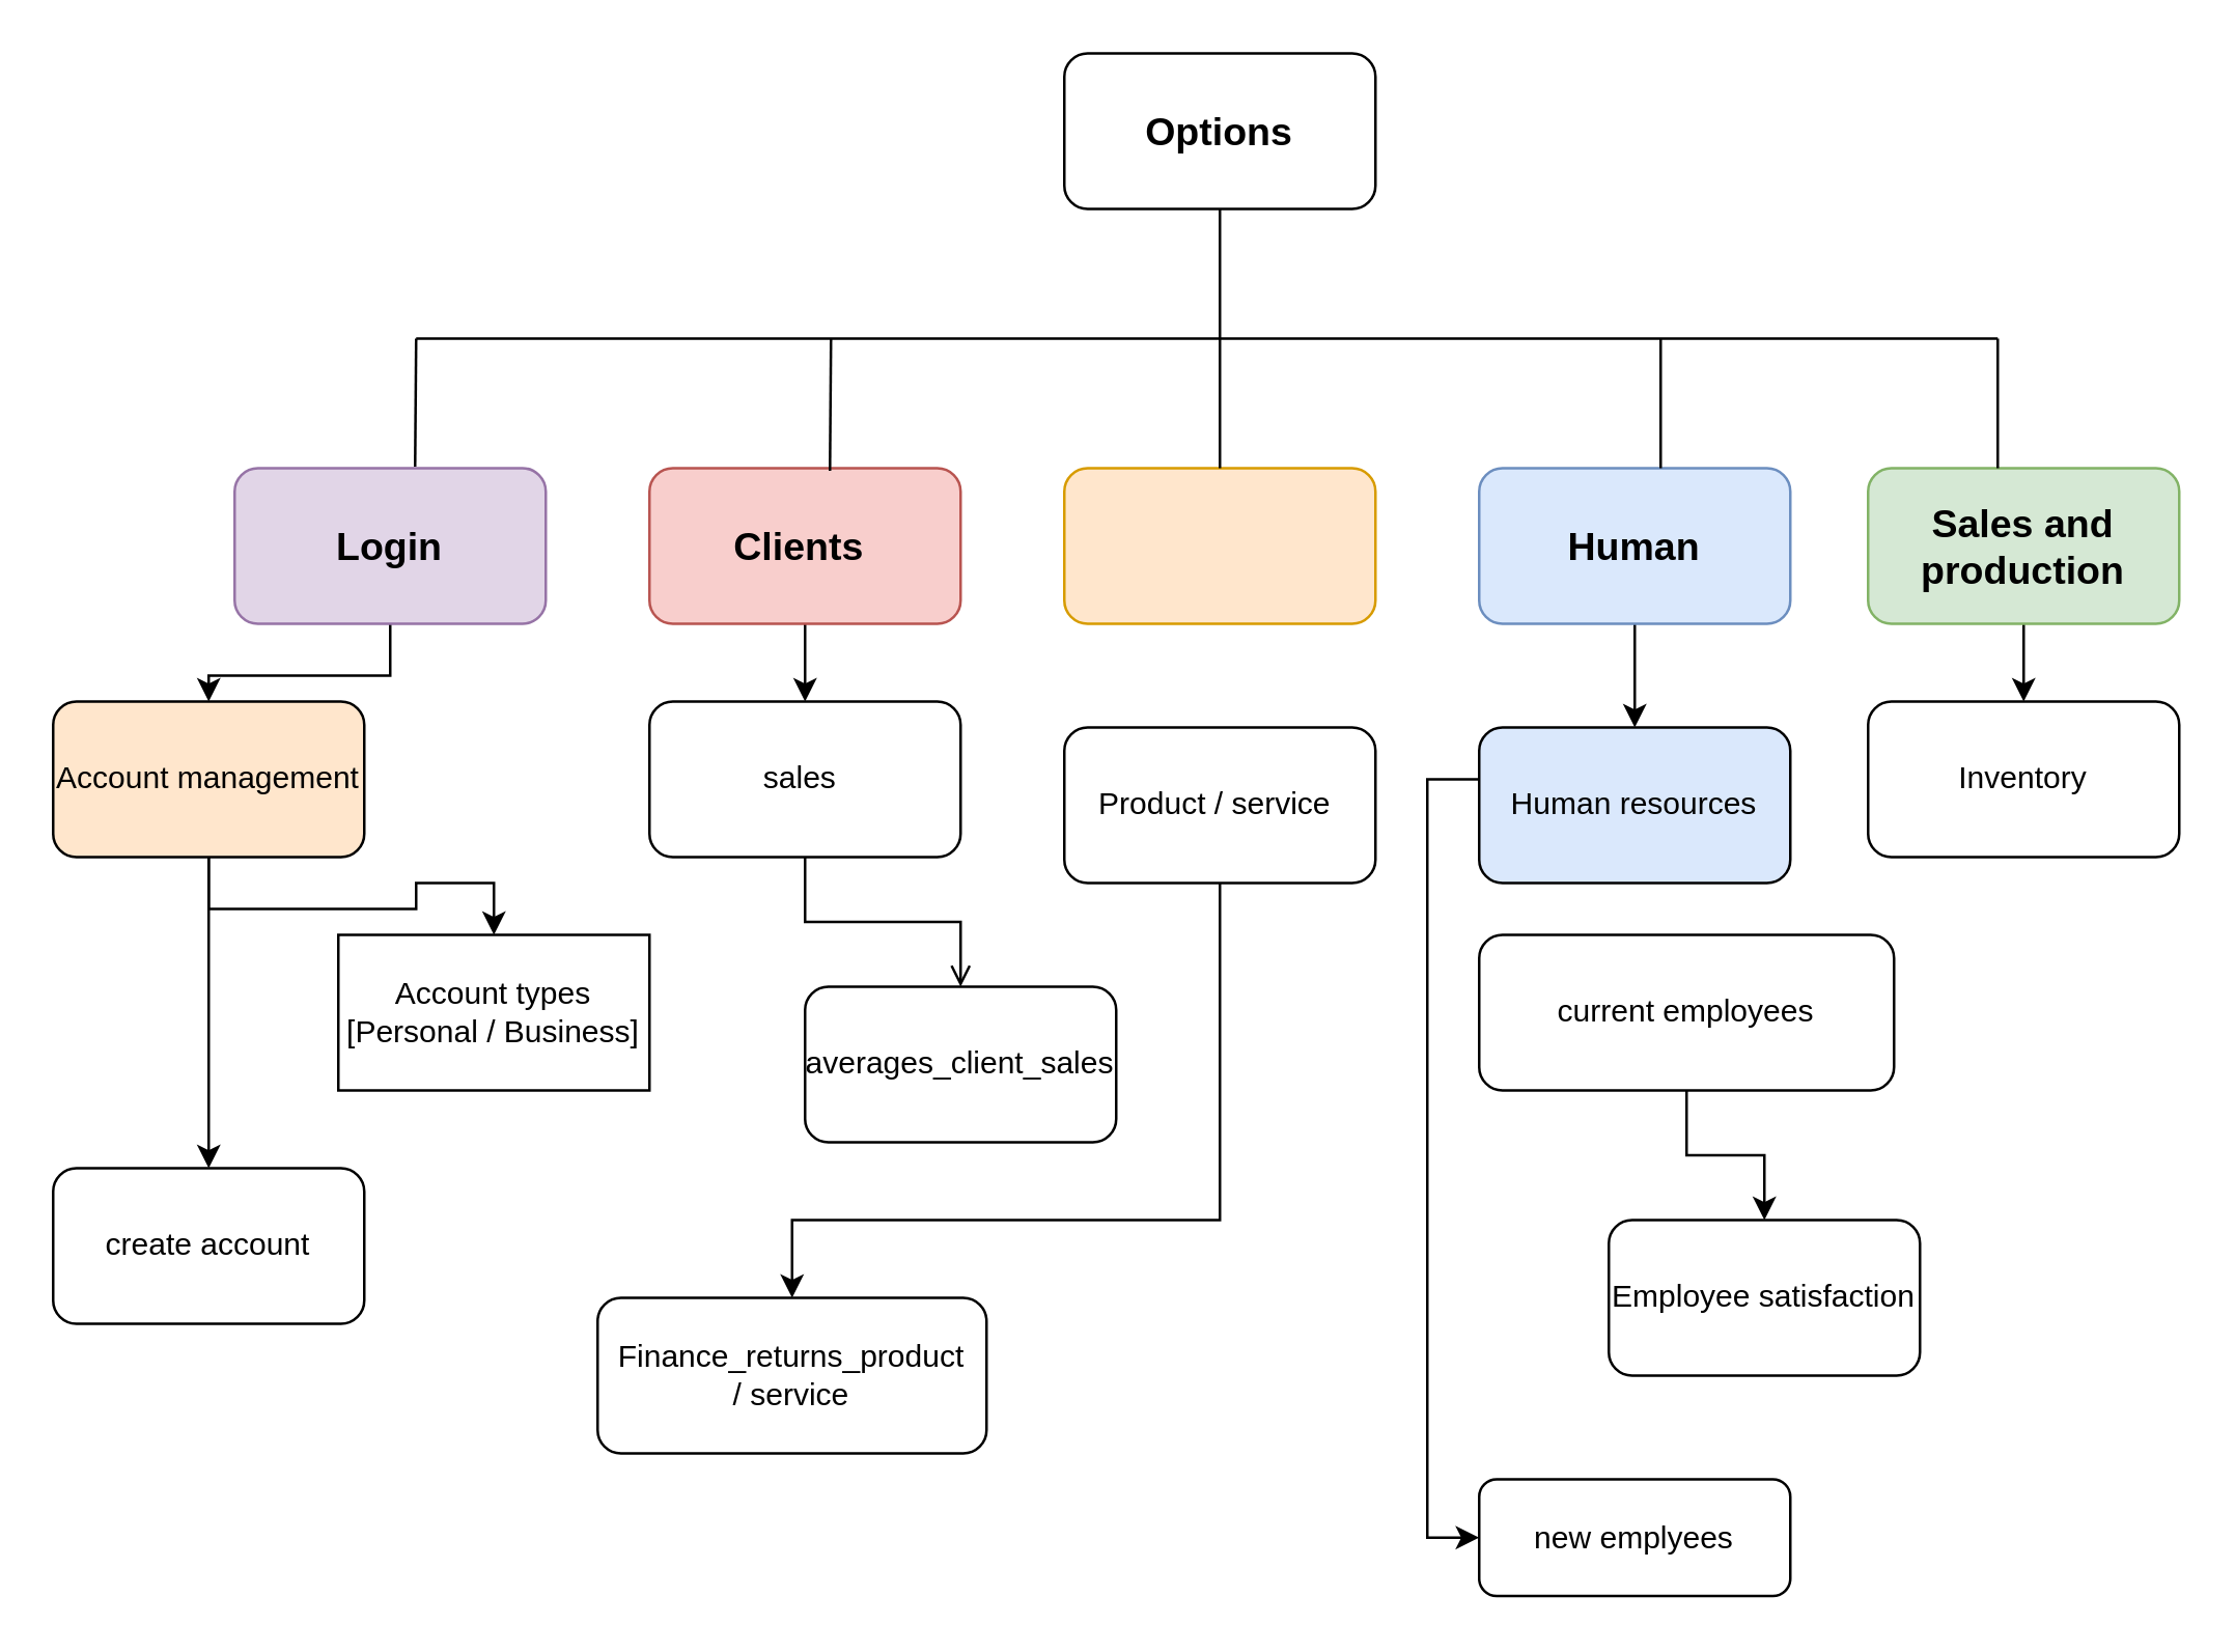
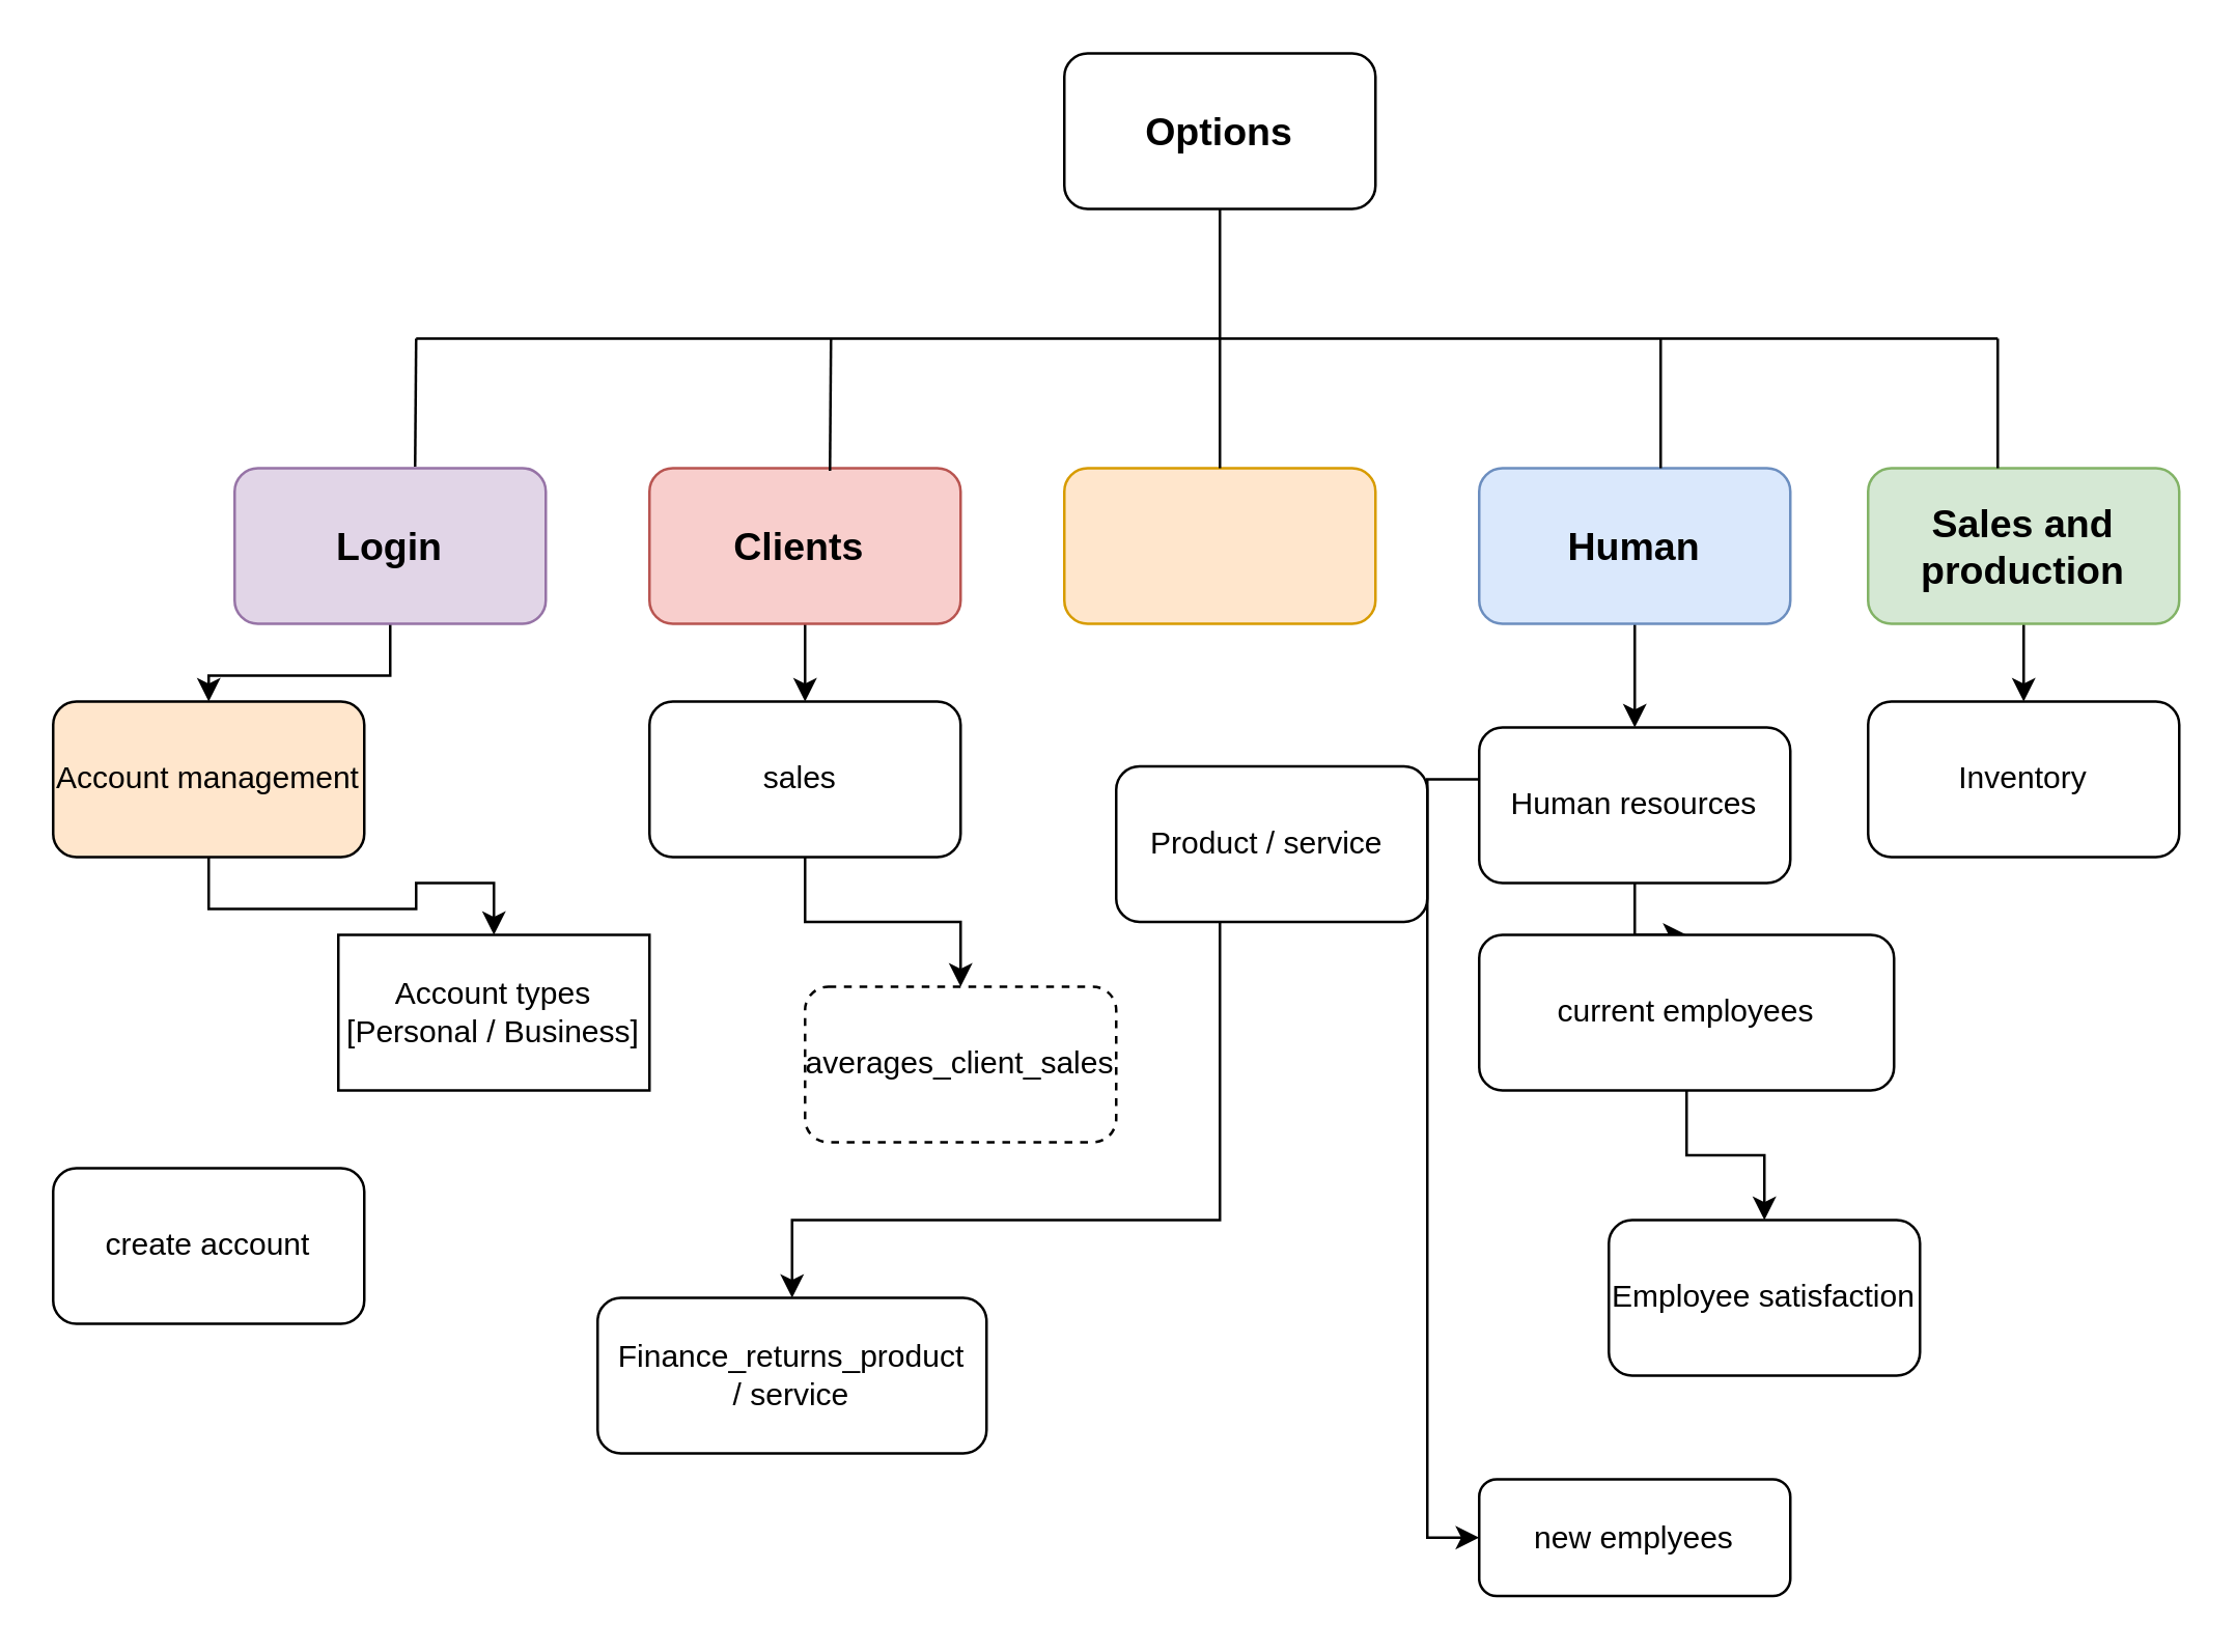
- <mxCell id="40" value="Product / service&amp;nbsp;" style="rounded=1;whiteSpace=wrap;html=1;" parent="1" vertex="1"><mxGeometry x="410" y="280" width="120" height="60" as="geometry" /></mxCell>
+ <mxCell id="40" value="Product / service&amp;nbsp;" style="rounded=1;whiteSpace=wrap;html=1;" parent="1" vertex="1"><mxGeometry x="430" y="295" width="120" height="60" as="geometry" /></mxCell>
- <mxCell id="25" value="Human resources" style="rounded=1;whiteSpace=wrap;html=1;fillColor=#dae8fc;" parent="1" vertex="1"><mxGeometry x="570" y="280" width="120" height="60" as="geometry" /></mxCell>
+ <mxCell id="25" value="Human resources" style="rounded=1;whiteSpace=wrap;html=1;" parent="1" vertex="1"><mxGeometry x="570" y="280" width="120" height="60" as="geometry" /></mxCell>
+ <mxCell id="24" style="edgeStyle=orthogonalEdgeStyle;rounded=0;orthogonalLoop=1;jettySize=auto;html=1;" parent="1" source="25" target="32" edge="1"><mxGeometry relative="1" as="geometry"><mxPoint x="630" y="390" as="targetPoint" /></mxGeometry></mxCell>
- <mxCell id="36" style="edgeStyle=orthogonalEdgeStyle;rounded=0;orthogonalLoop=1;jettySize=auto;html=1;endArrow=open;" parent="1" source="37" target="38" edge="1"><mxGeometry relative="1" as="geometry"><mxPoint x="370" y="410" as="targetPoint" /></mxGeometry></mxCell>
+ <mxCell id="36" style="edgeStyle=orthogonalEdgeStyle;rounded=0;orthogonalLoop=1;jettySize=auto;html=1;" parent="1" source="37" target="38" edge="1"><mxGeometry relative="1" as="geometry"><mxPoint x="370" y="410" as="targetPoint" /></mxGeometry></mxCell>
- <mxCell id="26" style="edgeStyle=orthogonalEdgeStyle;rounded=0;orthogonalLoop=1;jettySize=auto;html=1;" parent="1" source="28" target="30" edge="1"><mxGeometry relative="1" as="geometry"><mxPoint x="40" y="390" as="targetPoint" /></mxGeometry></mxCell>
- <mxCell id="38" value="averages_client_sales" style="rounded=1;whiteSpace=wrap;html=1;" parent="1" vertex="1"><mxGeometry x="310" y="380" width="120" height="60" as="geometry" /></mxCell>
+ <mxCell id="38" value="averages_client_sales" style="rounded=1;whiteSpace=wrap;html=1;dashed=1;" parent="1" vertex="1"><mxGeometry x="310" y="380" width="120" height="60" as="geometry" /></mxCell>
